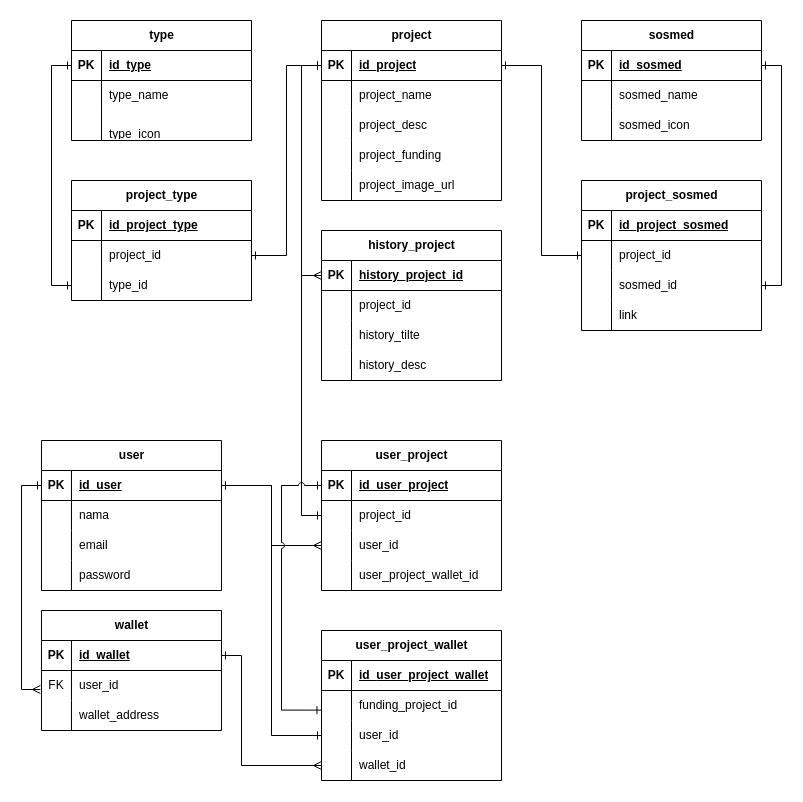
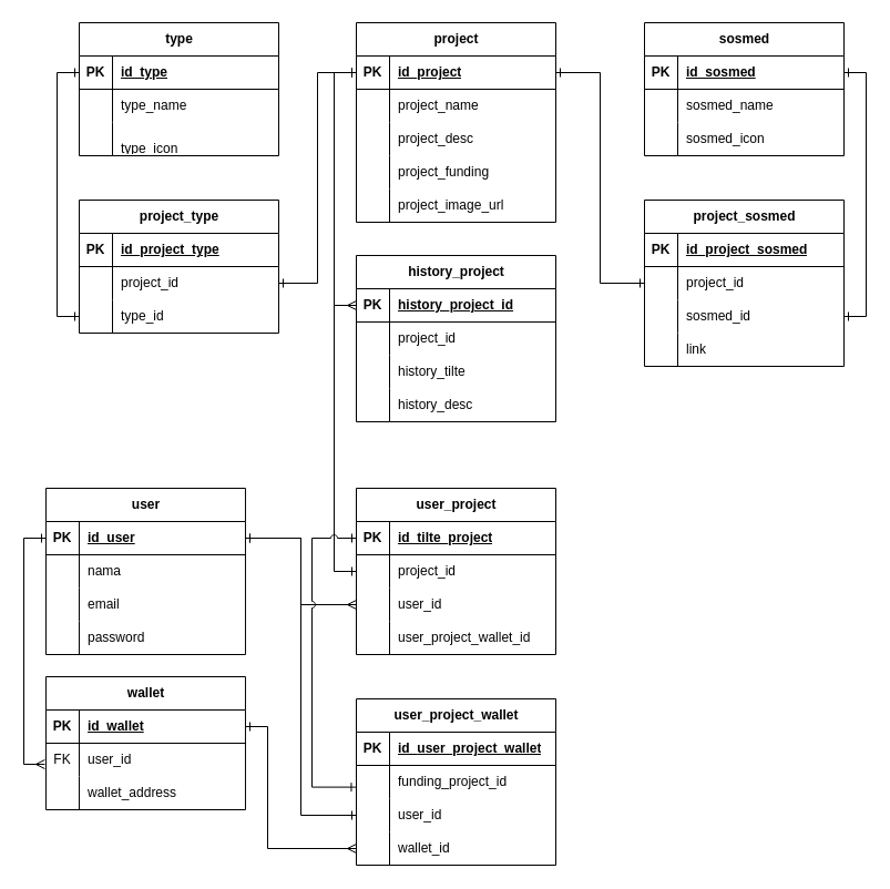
- <mxCell id="42" value="id_user_project" style="shape=partialRectangle;connectable=0;fillColor=none;top=0;left=0;bottom=0;right=0;align=left;spacingLeft=6;fontStyle=5;overflow=hidden;whiteSpace=wrap;html=1;" vertex="1" parent="40"><mxGeometry x="30" width="150" height="30" as="geometry"><mxRectangle width="150" height="30" as="alternateBounds" /></mxGeometry></mxCell>
+ <mxCell id="42" value="id_tilte_project" style="shape=partialRectangle;connectable=0;fillColor=none;top=0;left=0;bottom=0;right=0;align=left;spacingLeft=6;fontStyle=5;overflow=hidden;whiteSpace=wrap;html=1;" vertex="1" parent="40"><mxGeometry x="30" width="150" height="30" as="geometry"><mxRectangle width="150" height="30" as="alternateBounds" /></mxGeometry></mxCell>
